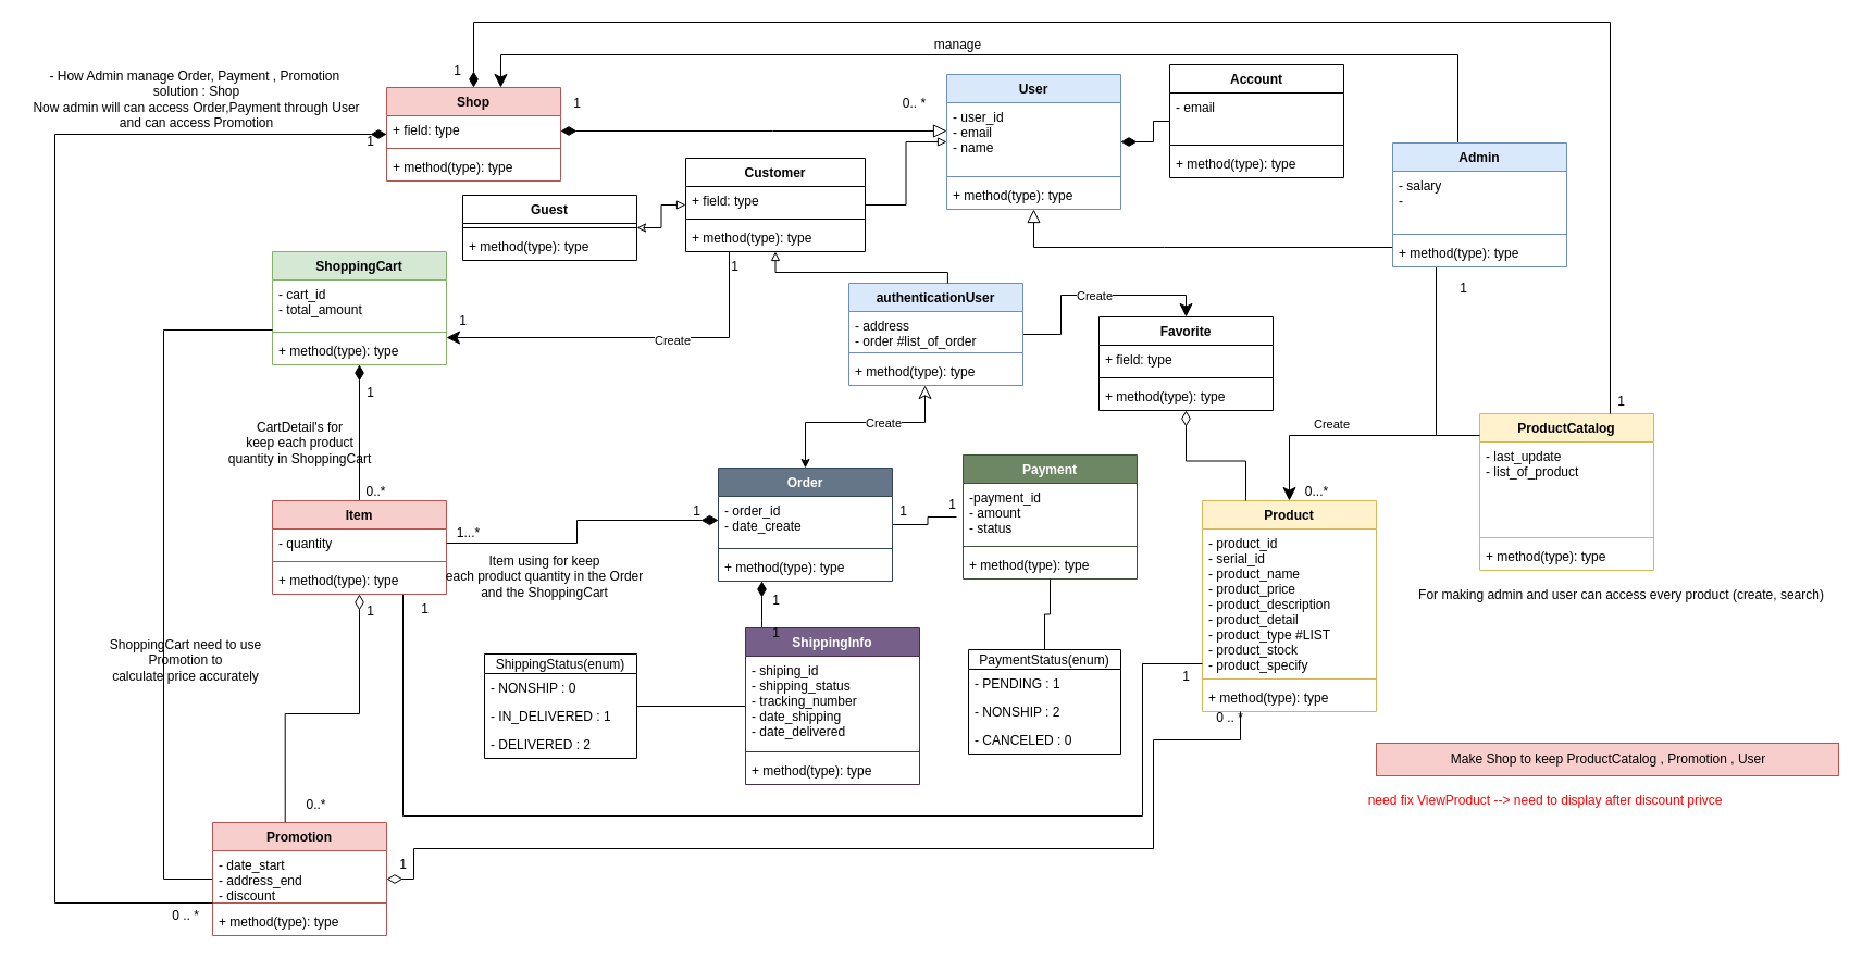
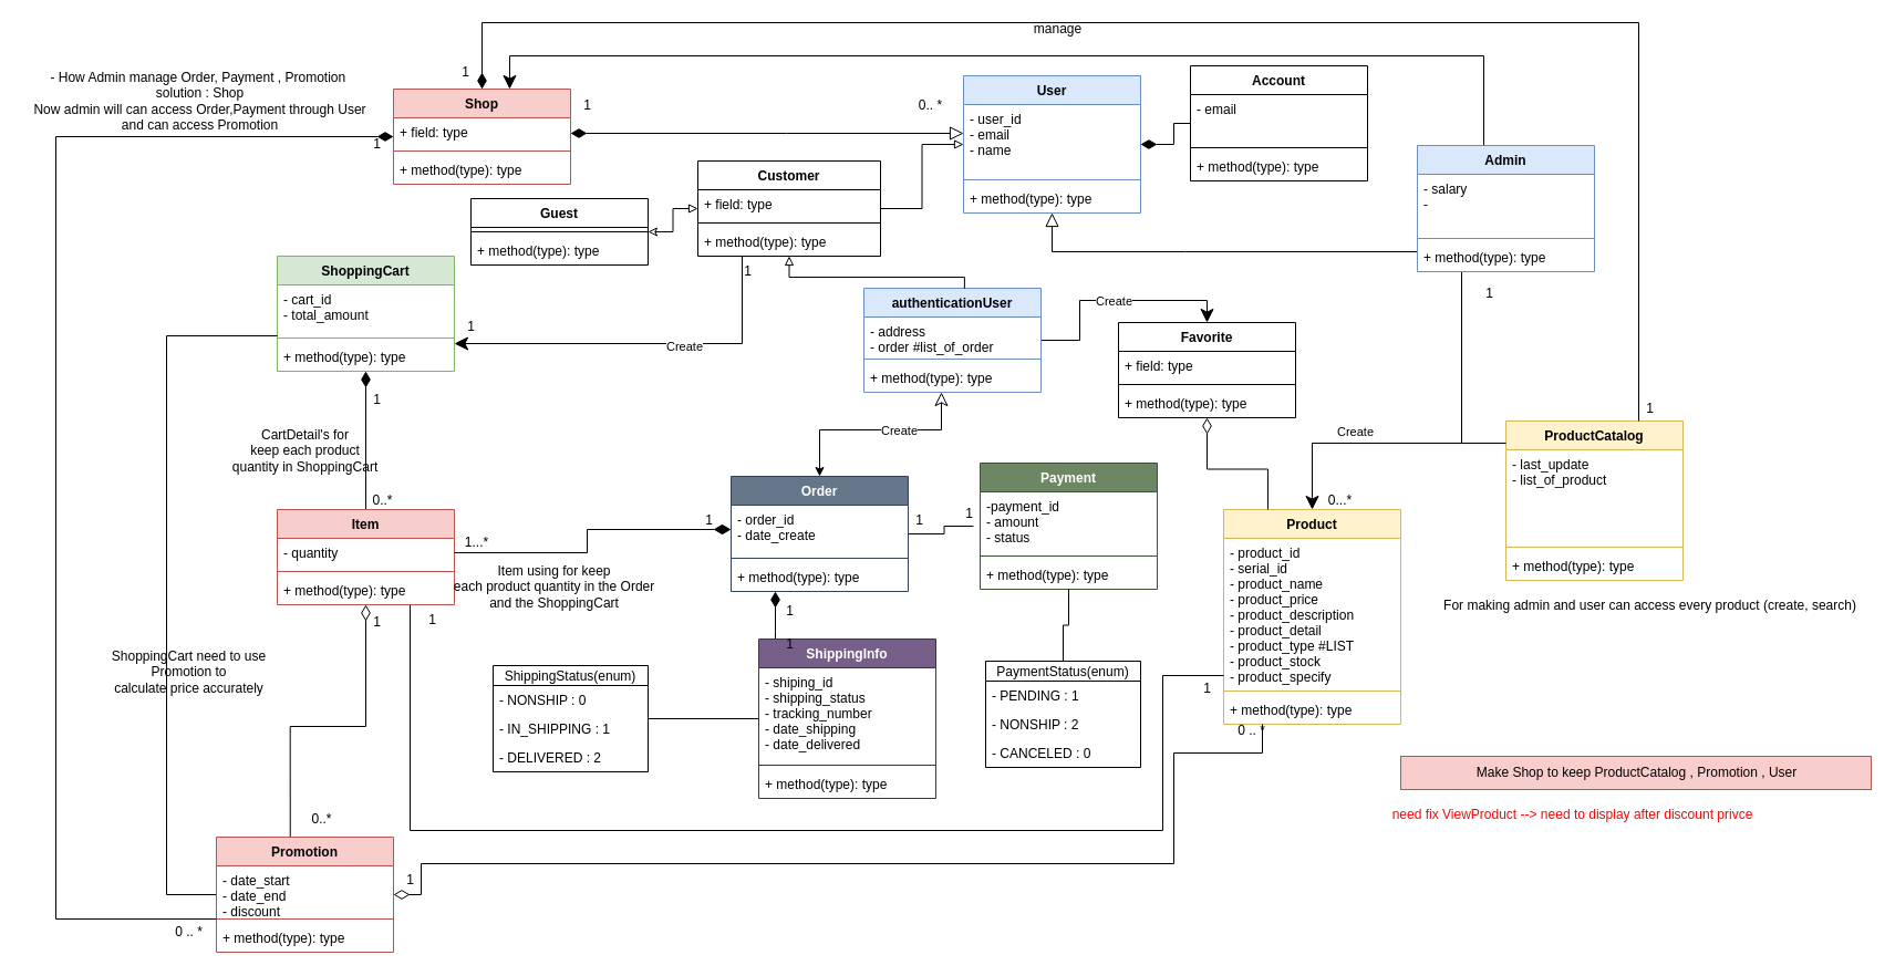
- <mxCell id="92" value="manage" style="text;html=1;align=center;verticalAlign=middle;resizable=0;points=[];autosize=1;strokeColor=none;fillColor=none;" parent="1" vertex="1"><mxGeometry x="845" y="26" width="70" height="30" as="geometry" /></mxCell>
+ <mxCell id="92" value="manage" style="text;html=1;align=center;verticalAlign=middle;resizable=0;points=[];autosize=1;strokeColor=none;fillColor=none;" parent="1" vertex="1"><mxGeometry x="920" y="11" width="70" height="30" as="geometry" /></mxCell>
- <mxCell id="102" value="- IN_DELIVERED : 1" style="text;strokeColor=none;fillColor=none;align=left;verticalAlign=top;spacingLeft=4;spacingRight=4;overflow=hidden;rotatable=0;points=[[0,0.5],[1,0.5]];portConstraint=eastwest;" parent="100" vertex="1"><mxGeometry y="44" width="140" height="26" as="geometry" /></mxCell>
+ <mxCell id="102" value="- IN_SHIPPING : 1" style="text;strokeColor=none;fillColor=none;align=left;verticalAlign=top;spacingLeft=4;spacingRight=4;overflow=hidden;rotatable=0;points=[[0,0.5],[1,0.5]];portConstraint=eastwest;" parent="100" vertex="1"><mxGeometry y="44" width="140" height="26" as="geometry" /></mxCell>
- <mxCell id="72" value="- date_start &#10;- address_end&#10;- discount" style="text;strokeColor=none;fillColor=none;align=left;verticalAlign=top;spacingLeft=4;spacingRight=4;overflow=hidden;rotatable=0;points=[[0,0.5],[1,0.5]];portConstraint=eastwest;" parent="71" vertex="1"><mxGeometry y="26" width="160" height="44" as="geometry" /></mxCell>
+ <mxCell id="72" value="- date_start &#10;- date_end&#10;- discount" style="text;strokeColor=none;fillColor=none;align=left;verticalAlign=top;spacingLeft=4;spacingRight=4;overflow=hidden;rotatable=0;points=[[0,0.5],[1,0.5]];portConstraint=eastwest;" parent="71" vertex="1"><mxGeometry y="26" width="160" height="44" as="geometry" /></mxCell>
